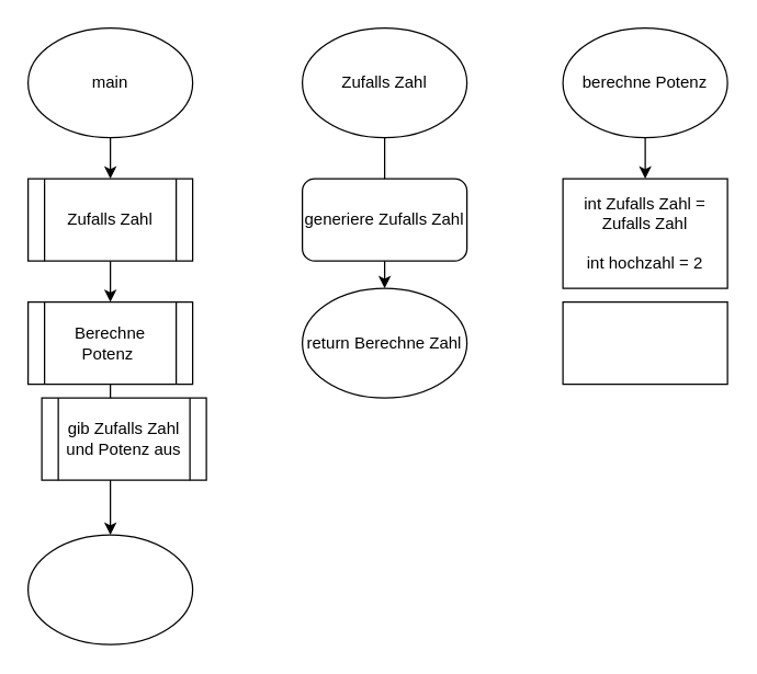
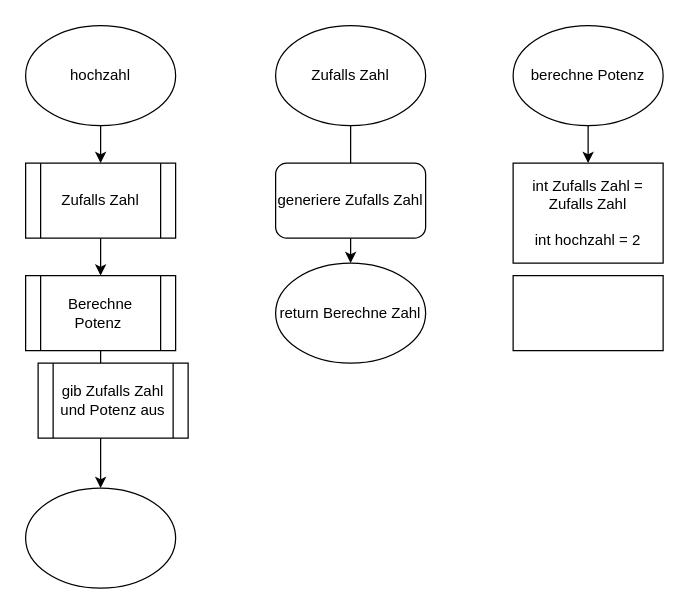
- <mxCell id="3" value="main" style="ellipse;whiteSpace=wrap;html=1;" parent="1" vertex="1"><mxGeometry x="20" y="20" width="120" height="80" as="geometry" /></mxCell>
+ <mxCell id="3" value="hochzahl" style="ellipse;whiteSpace=wrap;html=1;" parent="1" vertex="1"><mxGeometry x="20" y="20" width="120" height="80" as="geometry" /></mxCell>
